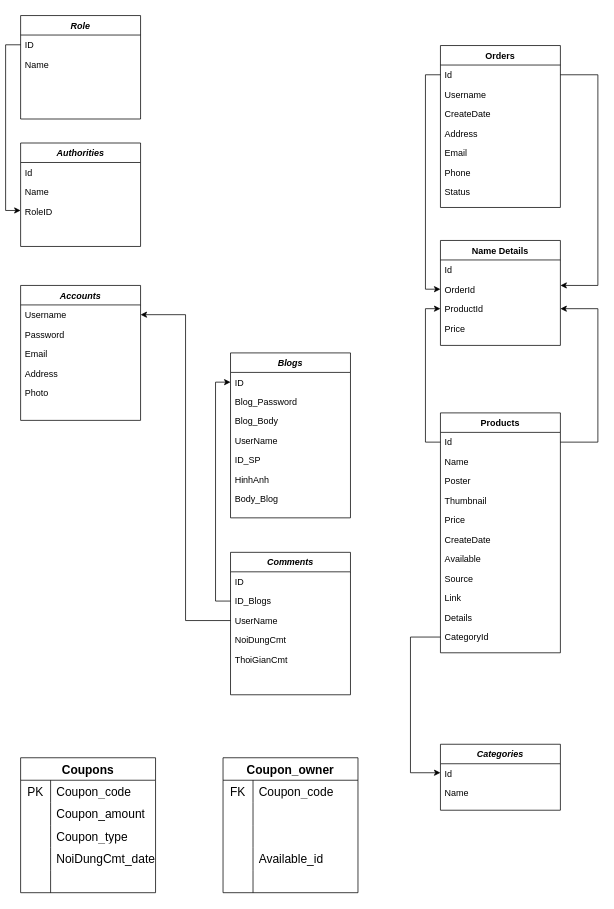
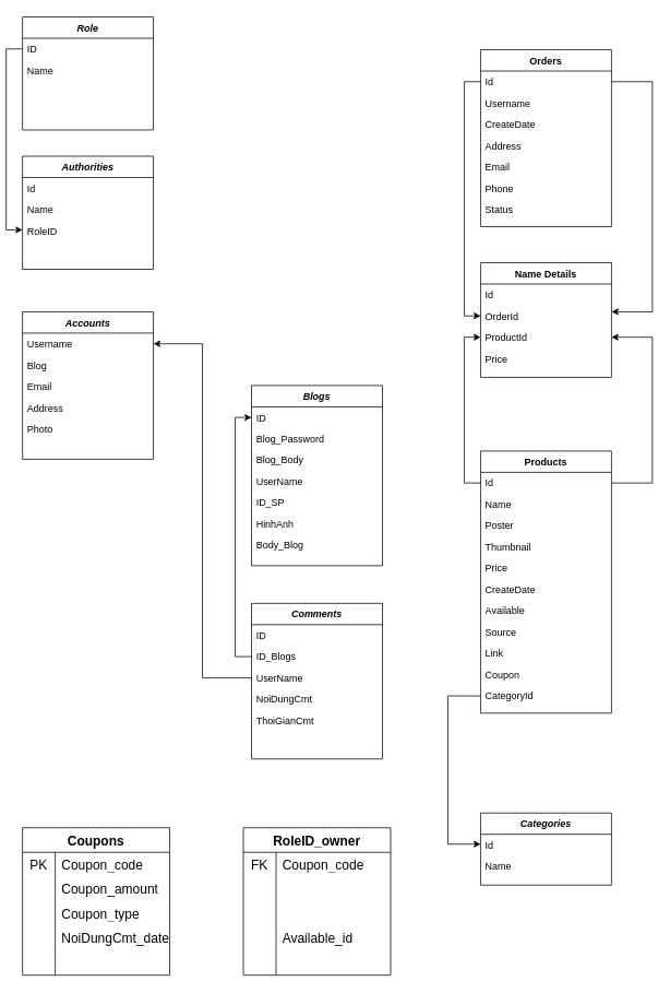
- <mxCell id="4" value="Password" style="text;align=left;verticalAlign=top;spacingLeft=4;spacingRight=4;overflow=hidden;rotatable=1;points=[[0,0.5],[1,0.5]];portConstraint=eastwest;rounded=0;shadow=0;html=0;movable=1;resizable=1;deletable=1;editable=1;locked=0;connectable=1;" parent="2" vertex="1"><mxGeometry y="52" width="160" height="26" as="geometry" /></mxCell>
+ <mxCell id="4" value="Blog" style="text;align=left;verticalAlign=top;spacingLeft=4;spacingRight=4;overflow=hidden;rotatable=1;points=[[0,0.5],[1,0.5]];portConstraint=eastwest;rounded=0;shadow=0;html=0;movable=1;resizable=1;deletable=1;editable=1;locked=0;connectable=1;" parent="2" vertex="1"><mxGeometry y="52" width="160" height="26" as="geometry" /></mxCell>
- <mxCell id="18" value="Details" style="text;align=left;verticalAlign=top;spacingLeft=4;spacingRight=4;overflow=hidden;rotatable=0;points=[[0,0.5],[1,0.5]];portConstraint=eastwest;" vertex="1" parent="8"><mxGeometry y="260" width="160" height="26" as="geometry" /></mxCell>
+ <mxCell id="18" value="Coupon" style="text;align=left;verticalAlign=top;spacingLeft=4;spacingRight=4;overflow=hidden;rotatable=0;points=[[0,0.5],[1,0.5]];portConstraint=eastwest;" vertex="1" parent="8"><mxGeometry y="260" width="160" height="26" as="geometry" /></mxCell>
- <mxCell id="74" value="Coupon_owner" style="shape=table;startSize=30;container=1;collapsible=0;childLayout=tableLayout;fixedRows=1;rowLines=0;fontStyle=1;strokeColor=default;fontSize=16;" parent="1" vertex="1"><mxGeometry x="290" y="1010" width="180" height="180" as="geometry" /></mxCell>
+ <mxCell id="74" value="RoleID_owner" style="shape=table;startSize=30;container=1;collapsible=0;childLayout=tableLayout;fixedRows=1;rowLines=0;fontStyle=1;strokeColor=default;fontSize=16;" parent="1" vertex="1"><mxGeometry x="290" y="1010" width="180" height="180" as="geometry" /></mxCell>
